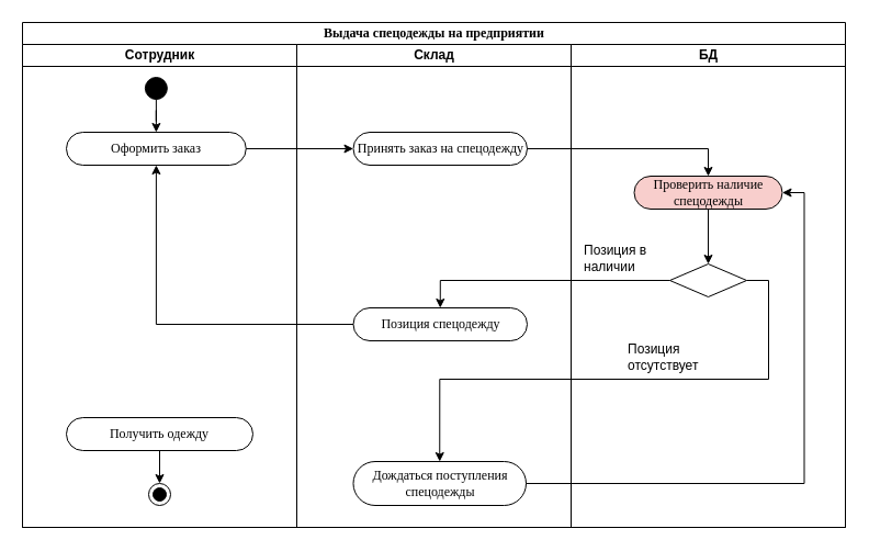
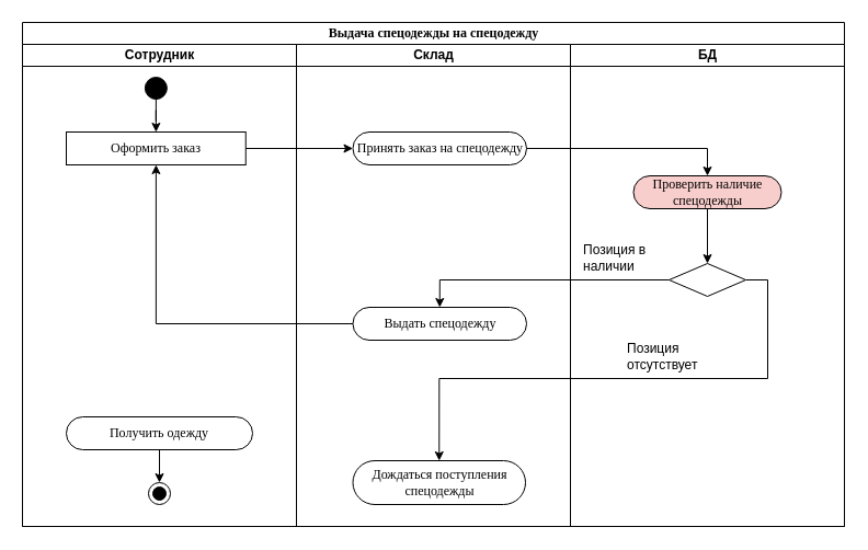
- <mxCell id="2" value="Выдача спецодежды на предприятии" style="swimlane;html=1;childLayout=stackLayout;startSize=20;rounded=0;shadow=0;comic=0;labelBackgroundColor=none;strokeWidth=1;fontFamily=Verdana;fontSize=12;align=center;" parent="1" vertex="1"><mxGeometry x="20" y="20" width="750" height="460" as="geometry"><mxRectangle x="40" y="10" width="320" height="30" as="alternateBounds" /></mxGeometry></mxCell>
+ <mxCell id="2" value="Выдача спецодежды на спецодежду" style="swimlane;html=1;childLayout=stackLayout;startSize=20;rounded=0;shadow=0;comic=0;labelBackgroundColor=none;strokeWidth=1;fontFamily=Verdana;fontSize=12;align=center;" parent="1" vertex="1"><mxGeometry x="20" y="20" width="750" height="460" as="geometry"><mxRectangle x="40" y="10" width="320" height="30" as="alternateBounds" /></mxGeometry></mxCell>
- <mxCell id="7" value="Оформить заказ" style="rounded=1;whiteSpace=wrap;html=1;shadow=0;comic=0;labelBackgroundColor=none;strokeWidth=1;fontFamily=Verdana;fontSize=12;align=center;arcSize=50;" parent="3" vertex="1"><mxGeometry x="40" y="80" width="163.75" height="30" as="geometry" /></mxCell>
+ <mxCell id="7" value="Оформить заказ" style="whiteSpace=wrap;html=1;shadow=0;comic=0;labelBackgroundColor=none;strokeWidth=1;fontFamily=Verdana;fontSize=12;align=center;arcSize=50;rounded=0;" parent="3" vertex="1"><mxGeometry x="40" y="80" width="163.75" height="30" as="geometry" /></mxCell>
- <mxCell id="11" value="Позиция спецодежду" style="rounded=1;whiteSpace=wrap;html=1;shadow=0;comic=0;labelBackgroundColor=none;strokeWidth=1;fontFamily=Verdana;fontSize=12;align=center;arcSize=50;" parent="10" vertex="1"><mxGeometry x="51.5" y="240" width="158.5" height="30" as="geometry" /></mxCell>
+ <mxCell id="11" value="Выдать спецодежду" style="rounded=1;whiteSpace=wrap;html=1;shadow=0;comic=0;labelBackgroundColor=none;strokeWidth=1;fontFamily=Verdana;fontSize=12;align=center;arcSize=50;" parent="10" vertex="1"><mxGeometry x="51.5" y="240" width="158.5" height="30" as="geometry" /></mxCell>
- <mxCell id="25" style="edgeStyle=orthogonalEdgeStyle;rounded=0;orthogonalLoop=1;jettySize=auto;html=1;entryX=1;entryY=0.5;entryDx=0;entryDy=0;" parent="2" source="13" target="16" edge="1"><mxGeometry relative="1" as="geometry" /></mxCell>
